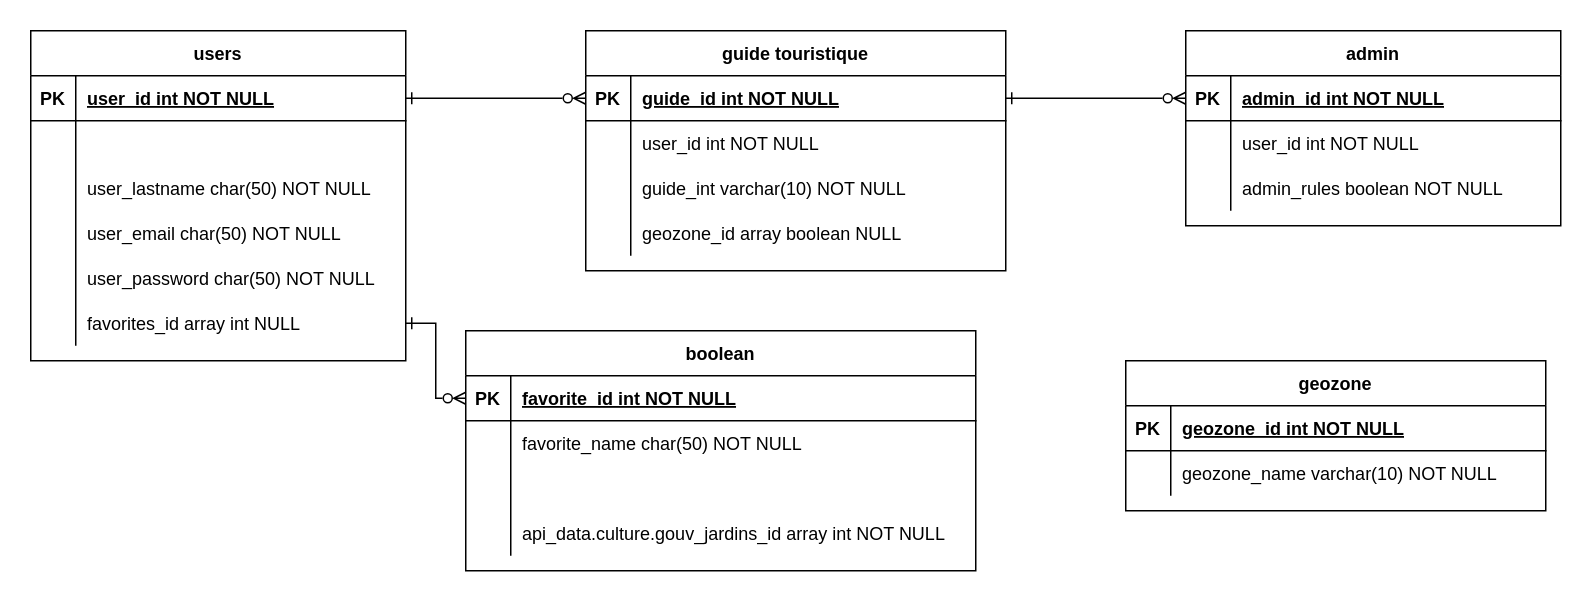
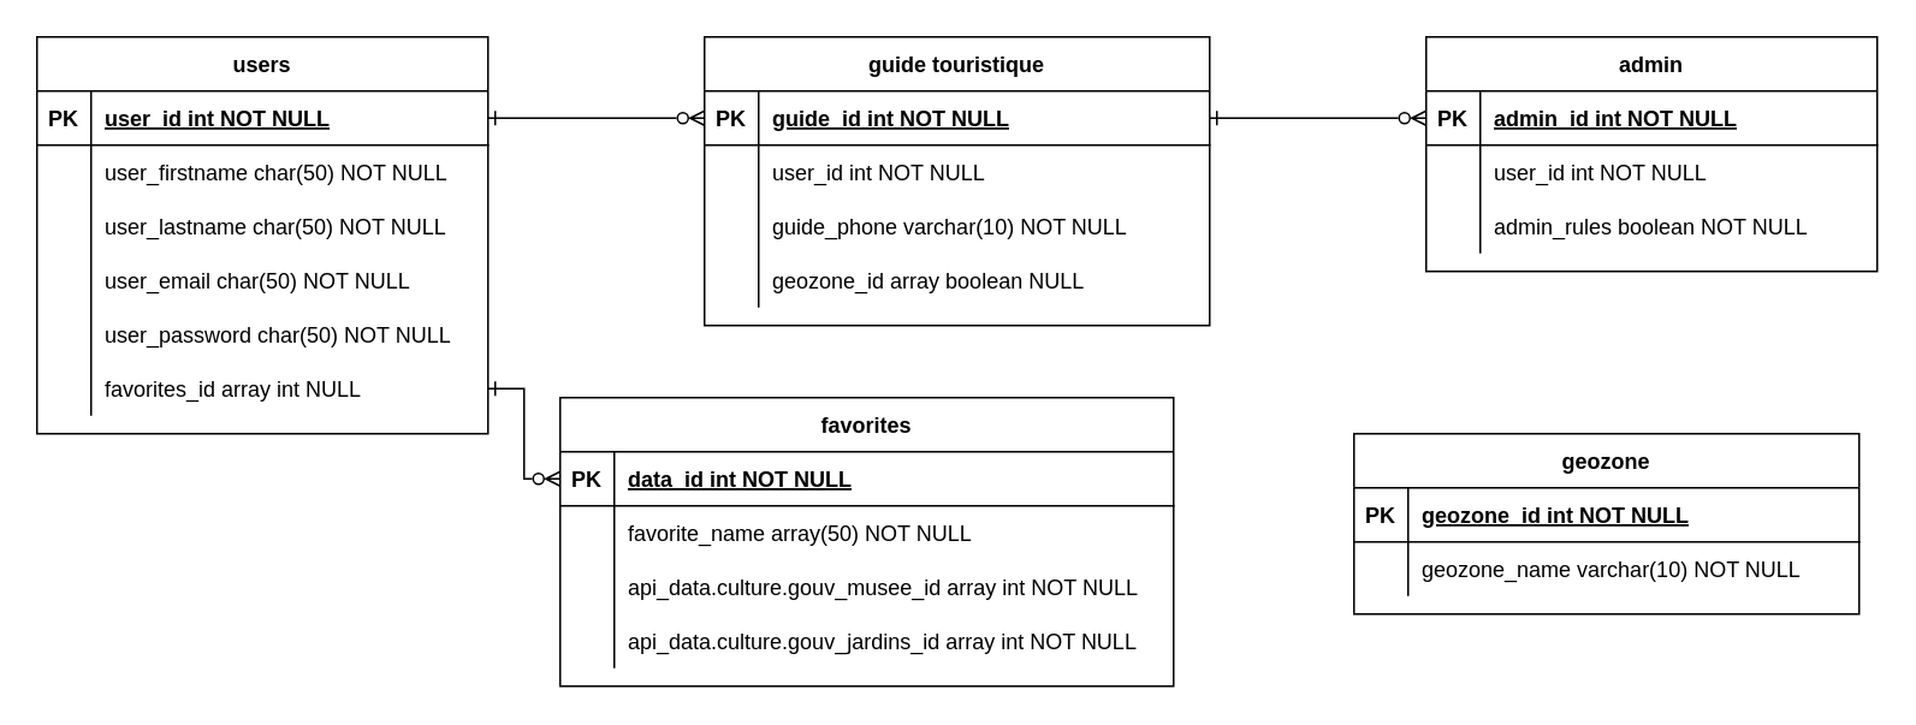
+ <mxCell id="31" value="user_firstname char(50) NOT NULL" style="shape=partialRectangle;overflow=hidden;connectable=0;fillColor=none;top=0;left=0;bottom=0;right=0;align=left;spacingLeft=6;" vertex="1" parent="29"><mxGeometry x="30" width="220" height="30" as="geometry"><mxRectangle width="220" height="30" as="alternateBounds" /></mxGeometry></mxCell>
- <mxCell id="11" value="guide_int varchar(10) NOT NULL" style="shape=partialRectangle;overflow=hidden;connectable=0;fillColor=none;top=0;left=0;bottom=0;right=0;align=left;spacingLeft=6;" vertex="1" parent="9"><mxGeometry x="30" width="250" height="30" as="geometry"><mxRectangle width="250" height="30" as="alternateBounds" /></mxGeometry></mxCell>
+ <mxCell id="11" value="guide_phone varchar(10) NOT NULL" style="shape=partialRectangle;overflow=hidden;connectable=0;fillColor=none;top=0;left=0;bottom=0;right=0;align=left;spacingLeft=6;" vertex="1" parent="9"><mxGeometry x="30" width="250" height="30" as="geometry"><mxRectangle width="250" height="30" as="alternateBounds" /></mxGeometry></mxCell>
- <mxCell id="44" value="boolean" style="shape=table;startSize=30;container=1;collapsible=1;childLayout=tableLayout;fixedRows=1;rowLines=0;fontStyle=1;align=center;resizeLast=1;" vertex="1" parent="1"><mxGeometry x="310" y="220" width="340" height="160" as="geometry" /></mxCell>
+ <mxCell id="44" value="favorites" style="shape=table;startSize=30;container=1;collapsible=1;childLayout=tableLayout;fixedRows=1;rowLines=0;fontStyle=1;align=center;resizeLast=1;" vertex="1" parent="1"><mxGeometry x="310" y="220" width="340" height="160" as="geometry" /></mxCell>
- <mxCell id="47" value="favorite_id int NOT NULL " style="shape=partialRectangle;overflow=hidden;connectable=0;fillColor=none;top=0;left=0;bottom=0;right=0;align=left;spacingLeft=6;fontStyle=5;" vertex="1" parent="45"><mxGeometry x="30" width="310" height="30" as="geometry"><mxRectangle width="310" height="30" as="alternateBounds" /></mxGeometry></mxCell>
+ <mxCell id="47" value="data_id int NOT NULL " style="shape=partialRectangle;overflow=hidden;connectable=0;fillColor=none;top=0;left=0;bottom=0;right=0;align=left;spacingLeft=6;fontStyle=5;" vertex="1" parent="45"><mxGeometry x="30" width="310" height="30" as="geometry"><mxRectangle width="310" height="30" as="alternateBounds" /></mxGeometry></mxCell>
- <mxCell id="50" value="favorite_name char(50) NOT NULL" style="shape=partialRectangle;overflow=hidden;connectable=0;fillColor=none;top=0;left=0;bottom=0;right=0;align=left;spacingLeft=6;" vertex="1" parent="48"><mxGeometry x="30" width="310" height="30" as="geometry"><mxRectangle width="310" height="30" as="alternateBounds" /></mxGeometry></mxCell>
+ <mxCell id="50" value="favorite_name array(50) NOT NULL" style="shape=partialRectangle;overflow=hidden;connectable=0;fillColor=none;top=0;left=0;bottom=0;right=0;align=left;spacingLeft=6;" vertex="1" parent="48"><mxGeometry x="30" width="310" height="30" as="geometry"><mxRectangle width="310" height="30" as="alternateBounds" /></mxGeometry></mxCell>
+ <mxCell id="53" value="api_data.culture.gouv_musee_id array int NOT NULL" style="shape=partialRectangle;overflow=hidden;connectable=0;fillColor=none;top=0;left=0;bottom=0;right=0;align=left;spacingLeft=6;" vertex="1" parent="51"><mxGeometry x="30" width="310" height="30" as="geometry"><mxRectangle width="310" height="30" as="alternateBounds" /></mxGeometry></mxCell>
